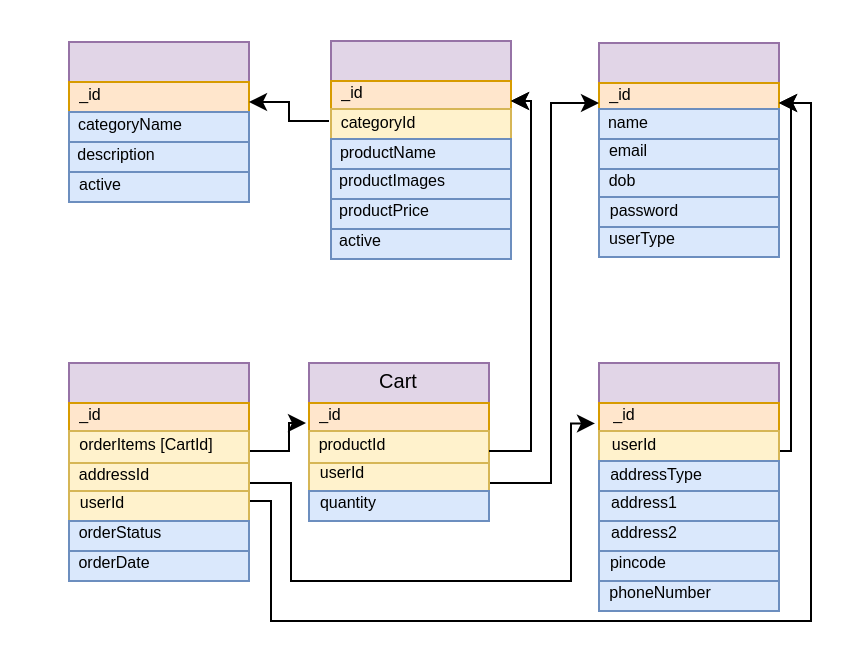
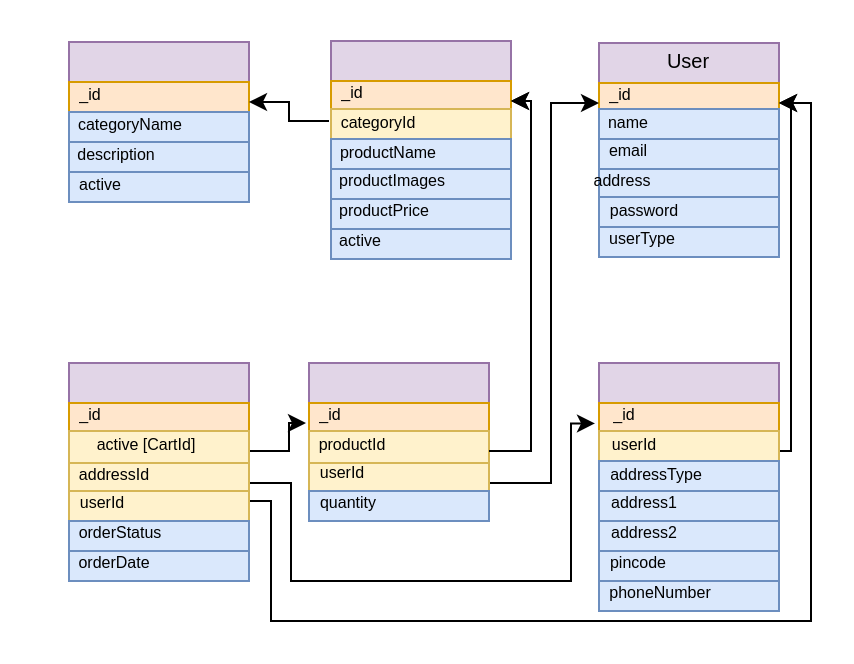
+ <mxCell id="29" value="&lt;font style=&quot;font-size: 10px&quot;&gt;User&lt;/font&gt;" style="text;html=1;strokeColor=none;fillColor=none;align=center;verticalAlign=middle;whiteSpace=wrap;rounded=0;" vertex="1" parent="1"><mxGeometry x="324" y="20" width="40" height="20" as="geometry" /></mxCell>
- <mxCell id="39" value="&lt;font style=&quot;font-size: 8px&quot;&gt;dob&lt;/font&gt;" style="text;html=1;strokeColor=none;fillColor=none;align=center;verticalAlign=middle;whiteSpace=wrap;rounded=0;" vertex="1" parent="1"><mxGeometry x="286" y="84" width="50" height="10" as="geometry" /></mxCell>
+ <mxCell id="39" value="&lt;font style=&quot;font-size: 8px&quot;&gt;address&lt;/font&gt;" style="text;html=1;strokeColor=none;fillColor=none;align=center;verticalAlign=middle;whiteSpace=wrap;rounded=0;" vertex="1" parent="1"><mxGeometry x="286" y="84" width="50" height="10" as="geometry" /></mxCell>
- <mxCell id="65" value="&lt;font style=&quot;font-size: 10px&quot;&gt;Cart&lt;/font&gt;" style="text;html=1;strokeColor=none;fillColor=none;align=center;verticalAlign=middle;whiteSpace=wrap;rounded=0;" vertex="1" parent="1"><mxGeometry x="179" y="180" width="40" height="20" as="geometry" /></mxCell>
- <mxCell id="82" value="&lt;span style=&quot;font-size: 8px&quot;&gt;orderItems [CartId]&lt;/span&gt;" style="text;html=1;strokeColor=none;fillColor=none;align=center;verticalAlign=middle;whiteSpace=wrap;rounded=0;" vertex="1" parent="1"><mxGeometry x="36" y="218.5" width="74" height="5" as="geometry" /></mxCell>
+ <mxCell id="82" value="&lt;span style=&quot;font-size: 8px&quot;&gt;active [CartId]&lt;/span&gt;" style="text;html=1;strokeColor=none;fillColor=none;align=center;verticalAlign=middle;whiteSpace=wrap;rounded=0;" vertex="1" parent="1"><mxGeometry x="36" y="218.5" width="74" height="5" as="geometry" /></mxCell>
